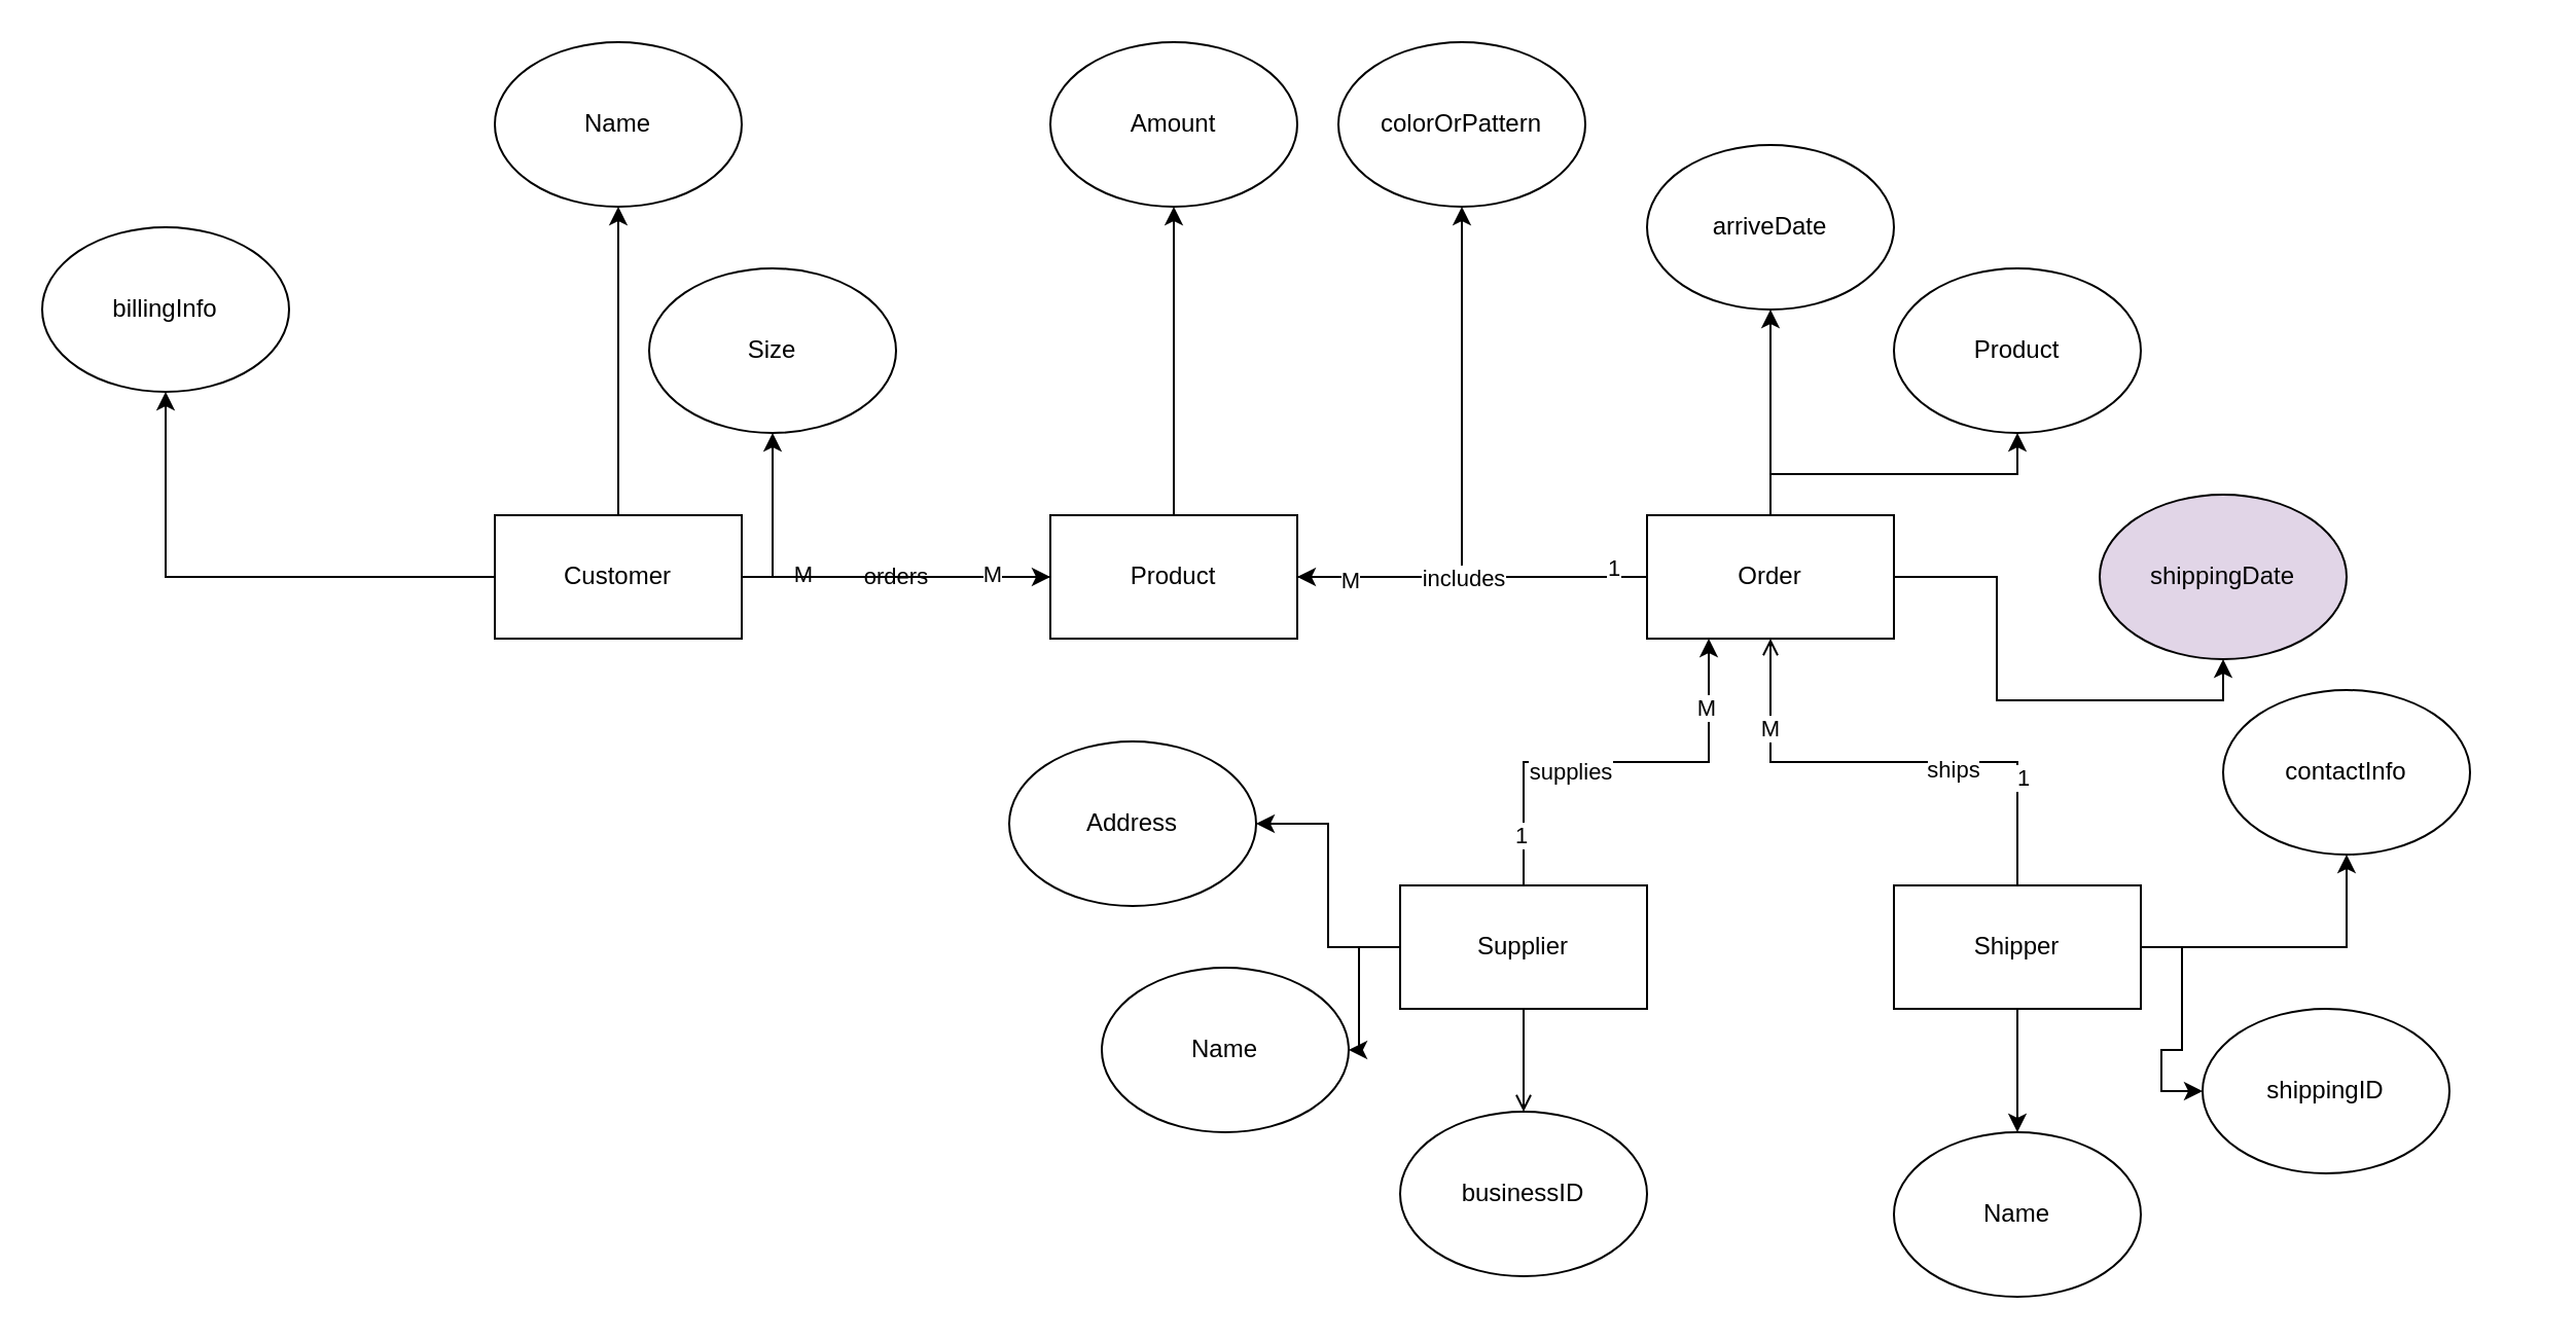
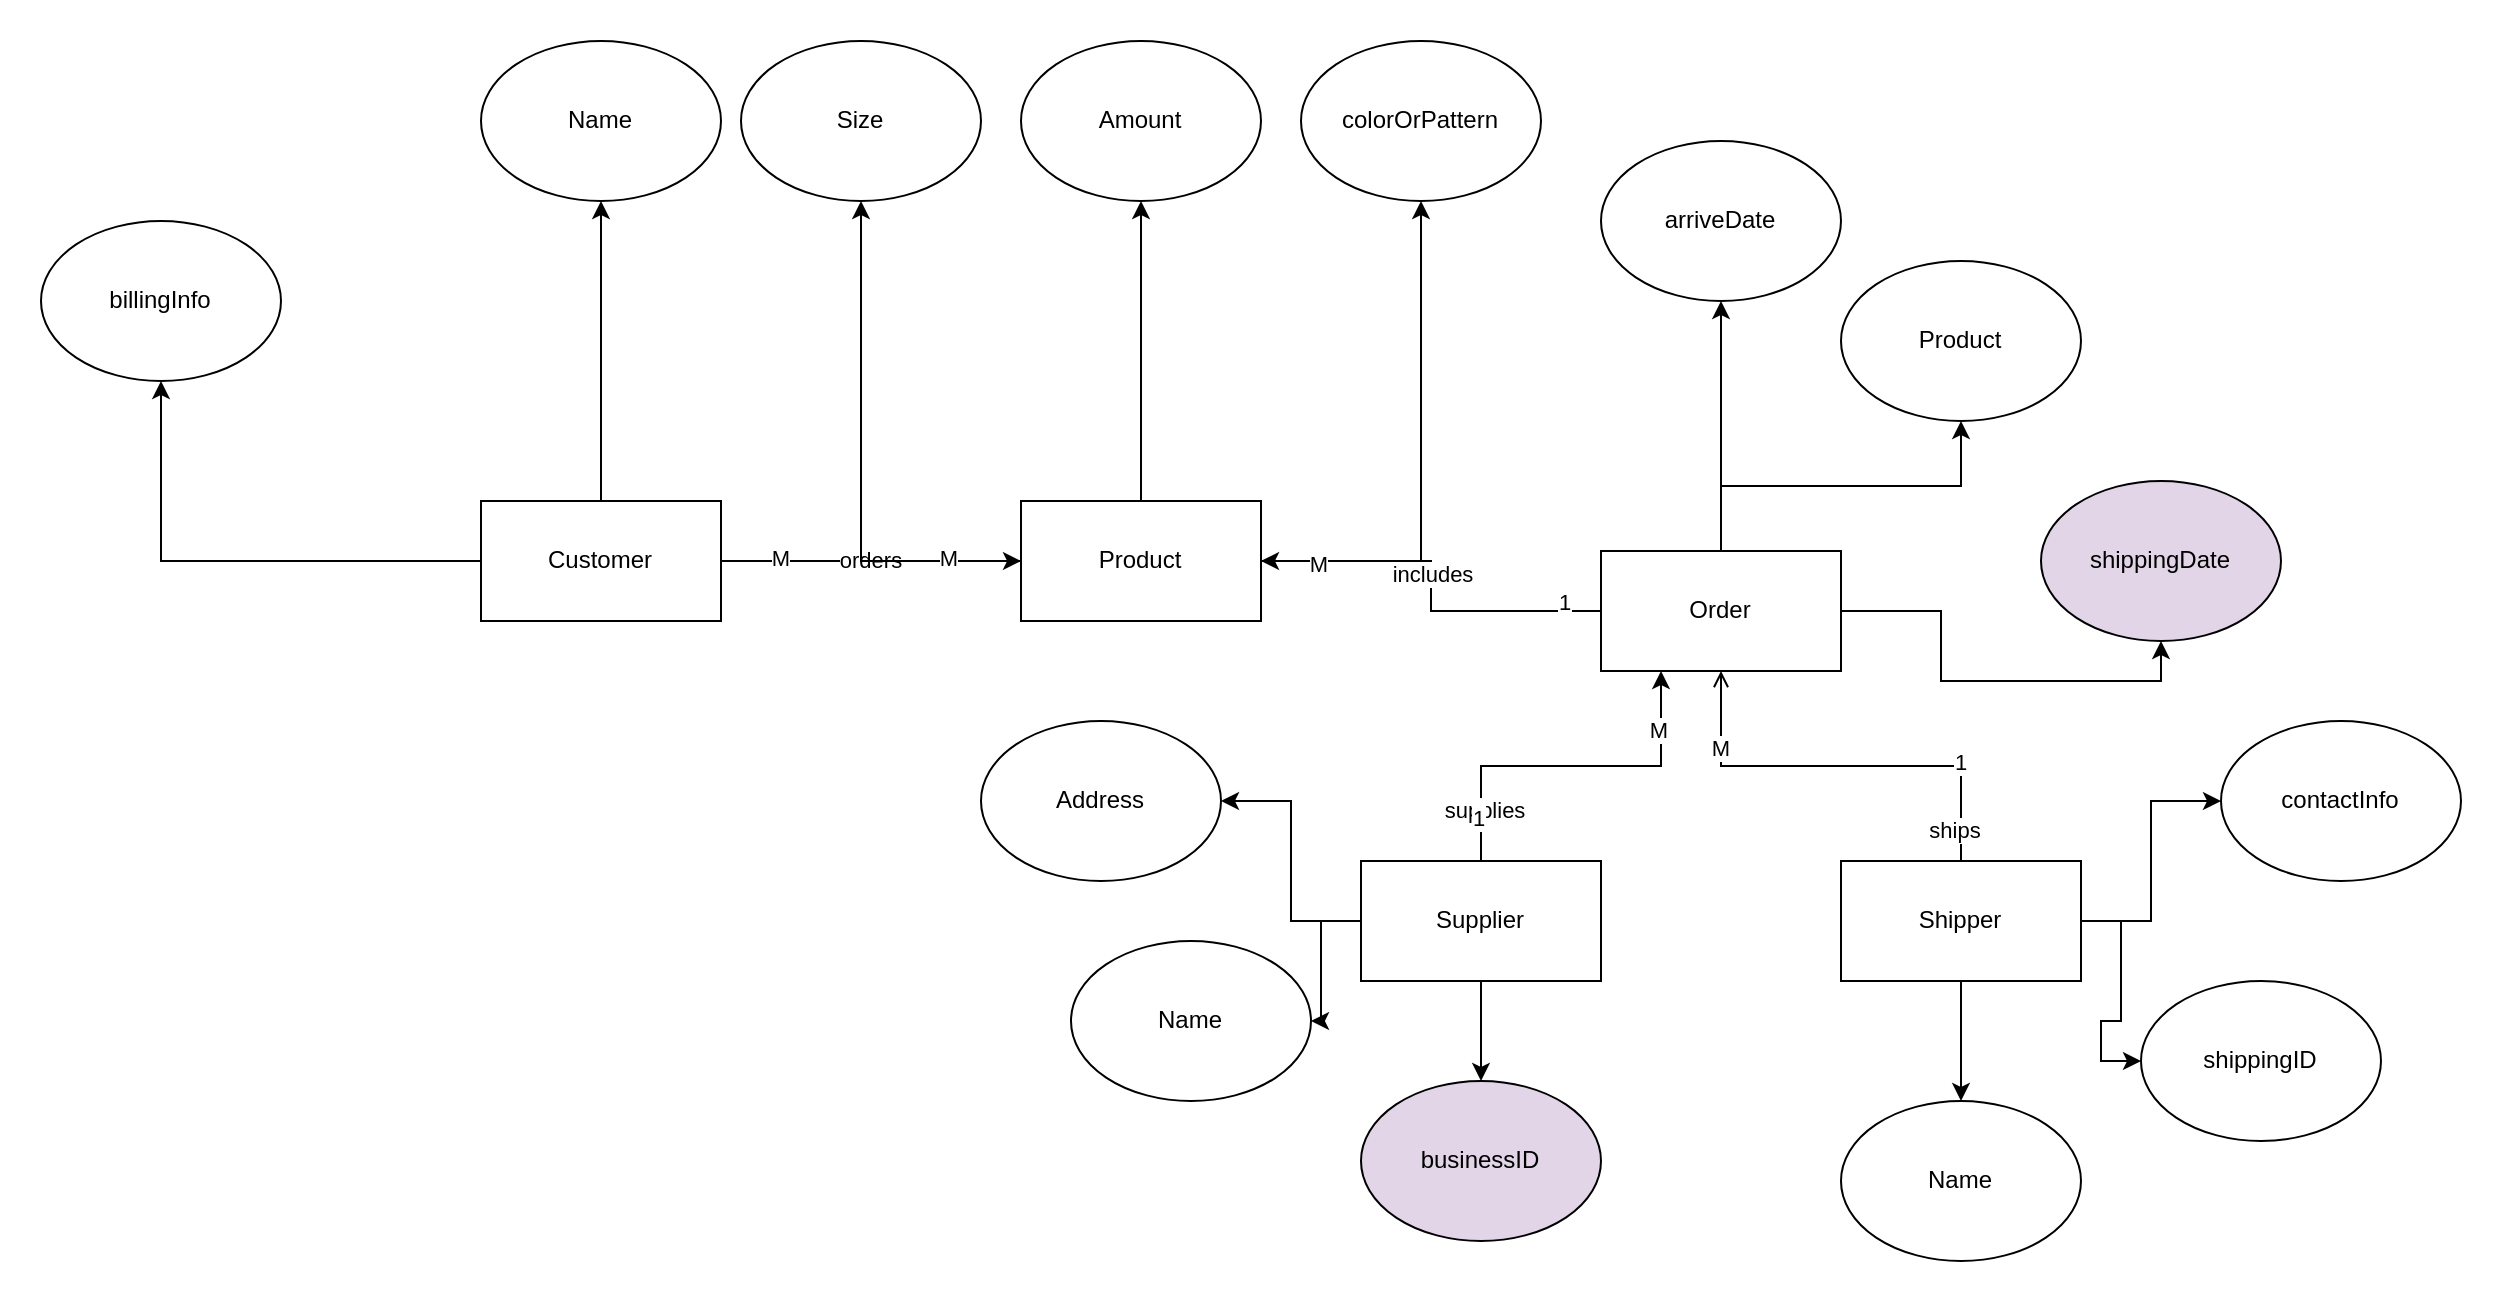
- <mxCell id="14" value="Size" style="ellipse;whiteSpace=wrap;html=1;" vertex="1" parent="1"><mxGeometry x="315" y="130" width="120" height="80" as="geometry" /></mxCell>
+ <mxCell id="14" value="Size" style="ellipse;whiteSpace=wrap;html=1;" vertex="1" parent="1"><mxGeometry x="370" y="20" width="120" height="80" as="geometry" /></mxCell>
- <mxCell id="24" value="Order" style="rounded=0;whiteSpace=wrap;html=1;" vertex="1" parent="1"><mxGeometry x="800" y="250" width="120" height="60" as="geometry" /></mxCell>
+ <mxCell id="24" value="Order" style="rounded=0;whiteSpace=wrap;html=1;" vertex="1" parent="1"><mxGeometry x="800" y="275" width="120" height="60" as="geometry" /></mxCell>
- <mxCell id="48" value="contactInfo" style="ellipse;whiteSpace=wrap;html=1;" vertex="1" parent="1"><mxGeometry x="1080" y="335" width="120" height="80" as="geometry" /></mxCell>
+ <mxCell id="48" value="contactInfo" style="ellipse;whiteSpace=wrap;html=1;" vertex="1" parent="1"><mxGeometry x="1110" y="360" width="120" height="80" as="geometry" /></mxCell>
- <mxCell id="42" style="edgeStyle=orthogonalEdgeStyle;rounded=0;orthogonalLoop=1;jettySize=auto;html=1;endArrow=open;" edge="1" parent="1" source="43" target="46"><mxGeometry relative="1" as="geometry" /></mxCell>
+ <mxCell id="42" style="edgeStyle=orthogonalEdgeStyle;rounded=0;orthogonalLoop=1;jettySize=auto;html=1;" edge="1" parent="1" source="43" target="46"><mxGeometry relative="1" as="geometry" /></mxCell>
- <mxCell id="46" value="businessID" style="ellipse;whiteSpace=wrap;html=1;" vertex="1" parent="1"><mxGeometry x="680" y="540" width="120" height="80" as="geometry" /></mxCell>
+ <mxCell id="46" value="businessID" style="ellipse;whiteSpace=wrap;html=1;fillColor=#e1d5e7;" vertex="1" parent="1"><mxGeometry x="680" y="540" width="120" height="80" as="geometry" /></mxCell>
